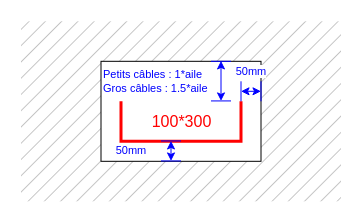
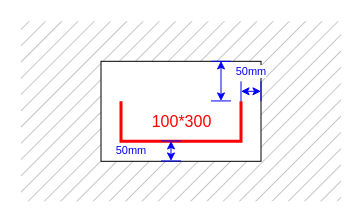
- <mxCell id="19" value="&lt;div style=&quot;&quot;&gt;&lt;span style=&quot;background-color: initial;&quot;&gt;Petits câbles : 1*aile&lt;/span&gt;&lt;/div&gt;&lt;div style=&quot;&quot;&gt;&lt;span style=&quot;background-color: initial;&quot;&gt;Gros câbles : 1.5*aile&lt;/span&gt;&lt;/div&gt;" style="text;html=1;strokeColor=none;fillColor=none;align=left;verticalAlign=middle;whiteSpace=wrap;rounded=0;fontSize=11;fontColor=#0000FF;" vertex="1" parent="2"><mxGeometry x="80" y="40" width="120" height="40" as="geometry" /></mxCell>
